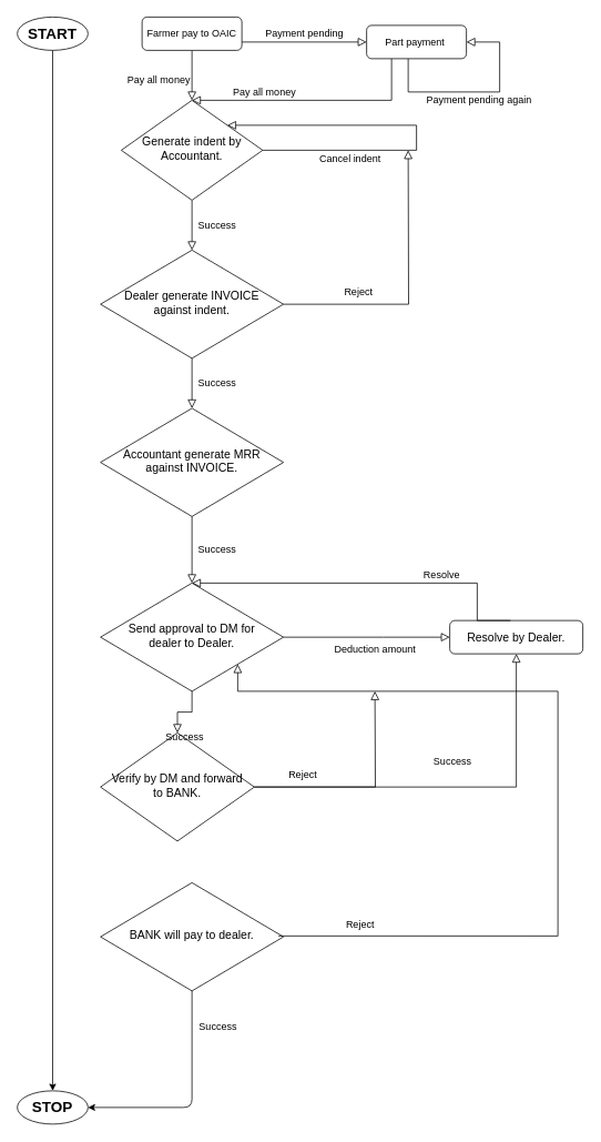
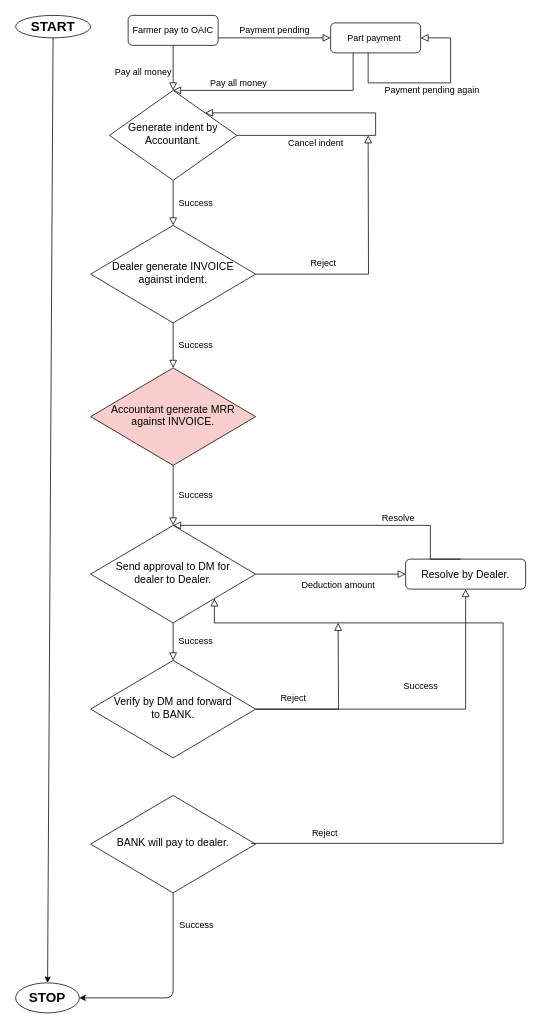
- <mxCell id="11" value="&lt;font style=&quot;font-size: 18px&quot;&gt;&lt;b&gt;START&lt;/b&gt;&lt;/font&gt;" style="ellipse;whiteSpace=wrap;html=1;" parent="1" vertex="1"><mxGeometry x="20" y="20" width="85" height="40" as="geometry" /></mxCell>
+ <mxCell id="11" value="&lt;font style=&quot;font-size: 18px&quot;&gt;&lt;b&gt;START&lt;/b&gt;&lt;/font&gt;" style="ellipse;whiteSpace=wrap;html=1;" parent="1" vertex="1"><mxGeometry x="20" y="20" width="100" height="30" as="geometry" /></mxCell>
- <mxCell id="16" value="&lt;font style=&quot;font-size: 14px&quot;&gt;Accountant generate MRR against INVOICE.&lt;/font&gt;" style="rhombus;whiteSpace=wrap;html=1;shadow=0;fontFamily=Helvetica;fontSize=12;align=center;strokeWidth=1;spacing=6;spacingTop=-4;" parent="1" vertex="1"><mxGeometry x="120" y="490" width="220" height="130" as="geometry" /></mxCell>
+ <mxCell id="16" value="&lt;font style=&quot;font-size: 14px&quot;&gt;Accountant generate MRR against INVOICE.&lt;/font&gt;" style="rhombus;whiteSpace=wrap;html=1;shadow=0;fontFamily=Helvetica;fontSize=12;align=center;strokeWidth=1;spacing=6;spacingTop=-4;fillColor=#f8cecc;" parent="1" vertex="1"><mxGeometry x="120" y="490" width="220" height="130" as="geometry" /></mxCell>
- <mxCell id="22" value="&lt;span style=&quot;font-size: 14px&quot;&gt;Verify by DM and forward &lt;br&gt;to BANK.&lt;/span&gt;" style="rhombus;whiteSpace=wrap;html=1;shadow=0;fontFamily=Helvetica;fontSize=12;align=center;strokeWidth=1;spacing=6;spacingTop=-4;" parent="1" vertex="1"><mxGeometry x="120" y="880" width="185" height="130" as="geometry" /></mxCell>
+ <mxCell id="22" value="&lt;span style=&quot;font-size: 14px&quot;&gt;Verify by DM and forward &lt;br&gt;to BANK.&lt;/span&gt;" style="rhombus;whiteSpace=wrap;html=1;shadow=0;fontFamily=Helvetica;fontSize=12;align=center;strokeWidth=1;spacing=6;spacingTop=-4;" parent="1" vertex="1"><mxGeometry x="120" y="880" width="220" height="130" as="geometry" /></mxCell>
